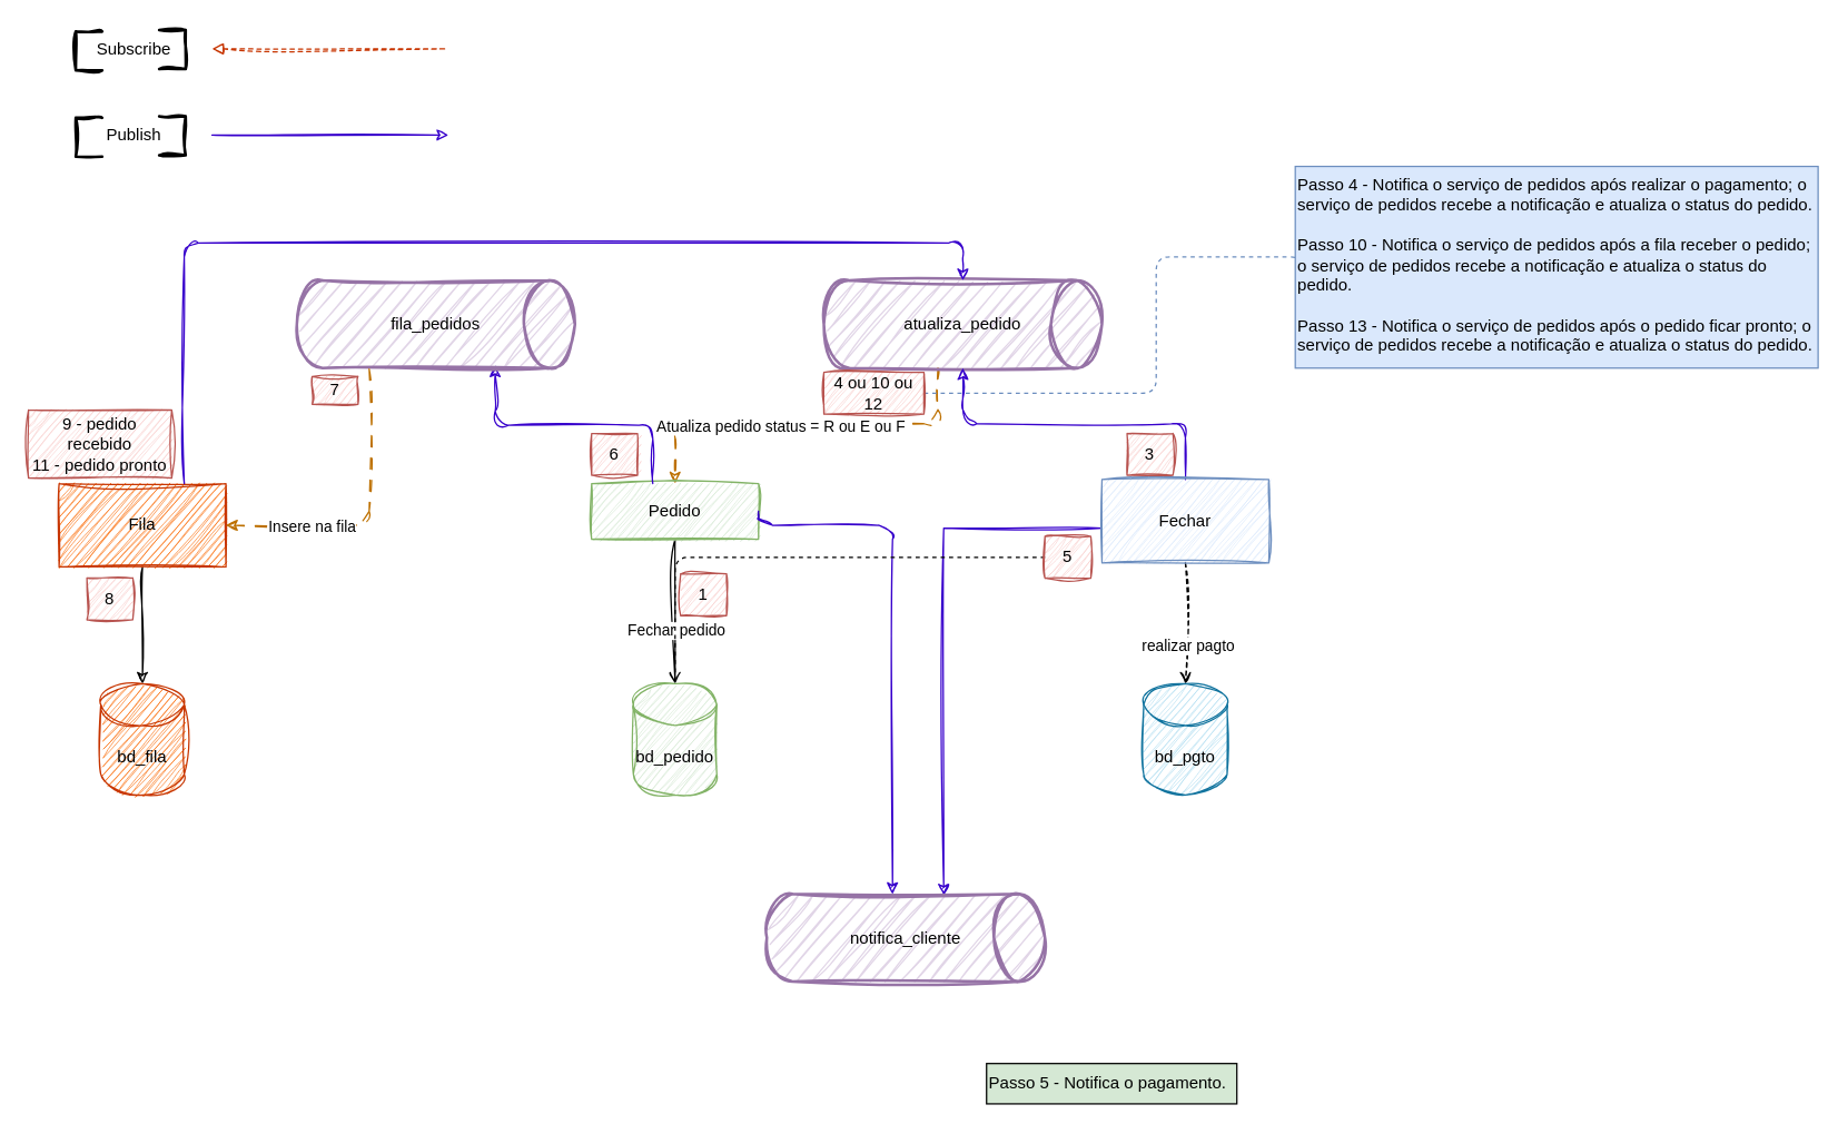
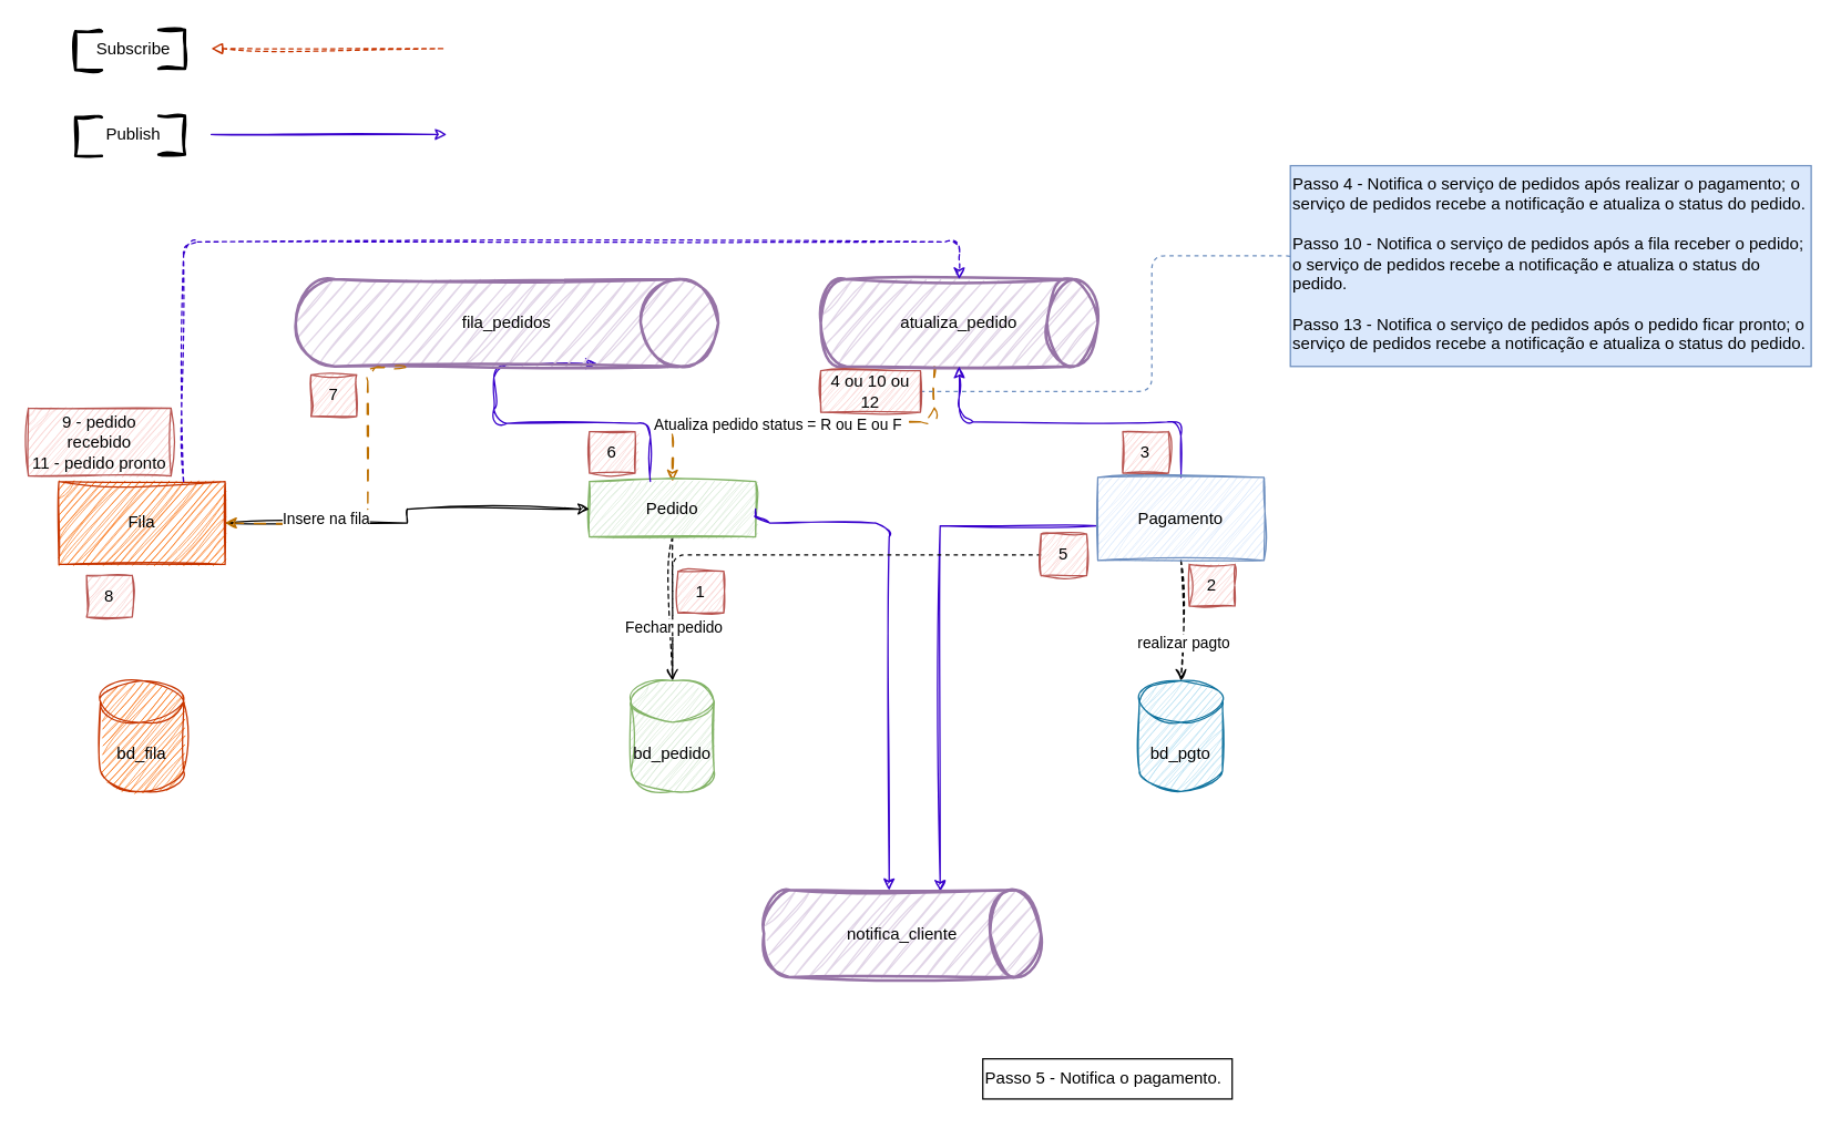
- <mxCell id="40" style="edgeStyle=orthogonalEdgeStyle;rounded=1;orthogonalLoop=1;jettySize=auto;html=1;sketch=1;curveFitting=1;jiggle=2;fillColor=#6a00ff;strokeColor=#3700CC;exitX=0.75;exitY=0;exitDx=0;exitDy=0;" edge="1" parent="1" source="31" target="4"><mxGeometry relative="1" as="geometry"><mxPoint x="381" y="404" as="sourcePoint" /><mxPoint x="236" y="324" as="targetPoint" /><Array as="points"><mxPoint x="132" y="174" /><mxPoint x="692" y="174" /></Array></mxGeometry></mxCell>
+ <mxCell id="40" style="edgeStyle=orthogonalEdgeStyle;rounded=1;orthogonalLoop=1;jettySize=auto;html=1;sketch=1;curveFitting=1;jiggle=2;fillColor=#6a00ff;strokeColor=#3700CC;exitX=0.75;exitY=0;exitDx=0;exitDy=0;dashed=1;" edge="1" parent="1" source="31" target="4"><mxGeometry relative="1" as="geometry"><mxPoint x="381" y="404" as="sourcePoint" /><mxPoint x="236" y="324" as="targetPoint" /><Array as="points"><mxPoint x="132" y="174" /><mxPoint x="692" y="174" /></Array></mxGeometry></mxCell>
- <mxCell id="21" value="fila_pedidos" style="strokeWidth=2;html=1;shape=mxgraph.flowchart.direct_data;whiteSpace=wrap;sketch=1;curveFitting=1;jiggle=2;fillColor=#e1d5e7;strokeColor=#9673a6;" vertex="1" parent="1"><mxGeometry x="213" y="201" width="200" height="63" as="geometry" /></mxCell>
+ <mxCell id="21" value="fila_pedidos" style="strokeWidth=2;html=1;shape=mxgraph.flowchart.direct_data;whiteSpace=wrap;sketch=1;curveFitting=1;jiggle=2;fillColor=#e1d5e7;strokeColor=#9673a6;" vertex="1" parent="1"><mxGeometry x="213" y="201" width="305" height="63" as="geometry" /></mxCell>
- <mxCell id="36" value="7" style="text;html=1;align=center;verticalAlign=middle;whiteSpace=wrap;rounded=0;sketch=1;curveFitting=1;jiggle=2;fillColor=#f8cecc;strokeColor=#b85450;" vertex="1" parent="1"><mxGeometry x="224" y="270" width="33" height="20" as="geometry" /></mxCell>
+ <mxCell id="36" value="7" style="text;html=1;align=center;verticalAlign=middle;whiteSpace=wrap;rounded=0;sketch=1;curveFitting=1;jiggle=2;fillColor=#f8cecc;strokeColor=#b85450;" vertex="1" parent="1"><mxGeometry x="224" y="270" width="33" height="30" as="geometry" /></mxCell>
- <mxCell id="14" value="Fechar" style="rounded=0;whiteSpace=wrap;html=1;sketch=1;curveFitting=1;jiggle=2;fillColor=#dae8fc;strokeColor=#6c8ebf;" vertex="1" parent="1"><mxGeometry x="792" y="344" width="120" height="60" as="geometry" /></mxCell>
+ <mxCell id="14" value="Pagamento" style="rounded=0;whiteSpace=wrap;html=1;sketch=1;curveFitting=1;jiggle=2;fillColor=#dae8fc;strokeColor=#6c8ebf;" vertex="1" parent="1"><mxGeometry x="792" y="344" width="120" height="60" as="geometry" /></mxCell>
- <mxCell id="5" style="edgeStyle=orthogonalEdgeStyle;rounded=0;orthogonalLoop=1;jettySize=auto;html=1;sketch=1;curveFitting=1;jiggle=2;endArrow=open;endFill=0;" edge="1" parent="1" source="7" target="8"><mxGeometry relative="1" as="geometry" /></mxCell>
+ <mxCell id="5" style="edgeStyle=orthogonalEdgeStyle;rounded=0;orthogonalLoop=1;jettySize=auto;html=1;sketch=1;curveFitting=1;jiggle=2;endArrow=open;endFill=0;dashed=1;" edge="1" parent="1" source="7" target="8"><mxGeometry relative="1" as="geometry" /></mxCell>
+ <mxCell id="16" value="2" style="text;html=1;align=center;verticalAlign=middle;whiteSpace=wrap;rounded=0;sketch=1;curveFitting=1;jiggle=2;fillColor=#f8cecc;strokeColor=#b85450;" vertex="1" parent="1"><mxGeometry x="858" y="407" width="33" height="30" as="geometry" /></mxCell>
- <mxCell id="30" style="edgeStyle=orthogonalEdgeStyle;rounded=0;orthogonalLoop=1;jettySize=auto;html=1;entryX=0.5;entryY=0;entryDx=0;entryDy=0;entryPerimeter=0;sketch=1;curveFitting=1;jiggle=2;" edge="1" parent="1" source="31" target="38"><mxGeometry relative="1" as="geometry" /></mxCell>
+ <mxCell id="30" style="edgeStyle=orthogonalEdgeStyle;rounded=0;orthogonalLoop=1;jettySize=auto;html=1;sketch=1;curveFitting=1;jiggle=2;" edge="1" parent="1" source="31" target="7"><mxGeometry relative="1" as="geometry" /></mxCell>
- <mxCell id="45" value="Passo 5 - Notifica o pagamento." style="rounded=0;whiteSpace=wrap;html=1;align=left;verticalAlign=top;fillColor=#d5e8d4;" vertex="1" parent="1"><mxGeometry x="709" y="764" width="180" height="29" as="geometry" /></mxCell>
+ <mxCell id="45" value="Passo 5 - Notifica o pagamento." style="rounded=0;whiteSpace=wrap;html=1;align=left;verticalAlign=top;" vertex="1" parent="1"><mxGeometry x="709" y="764" width="180" height="29" as="geometry" /></mxCell>
